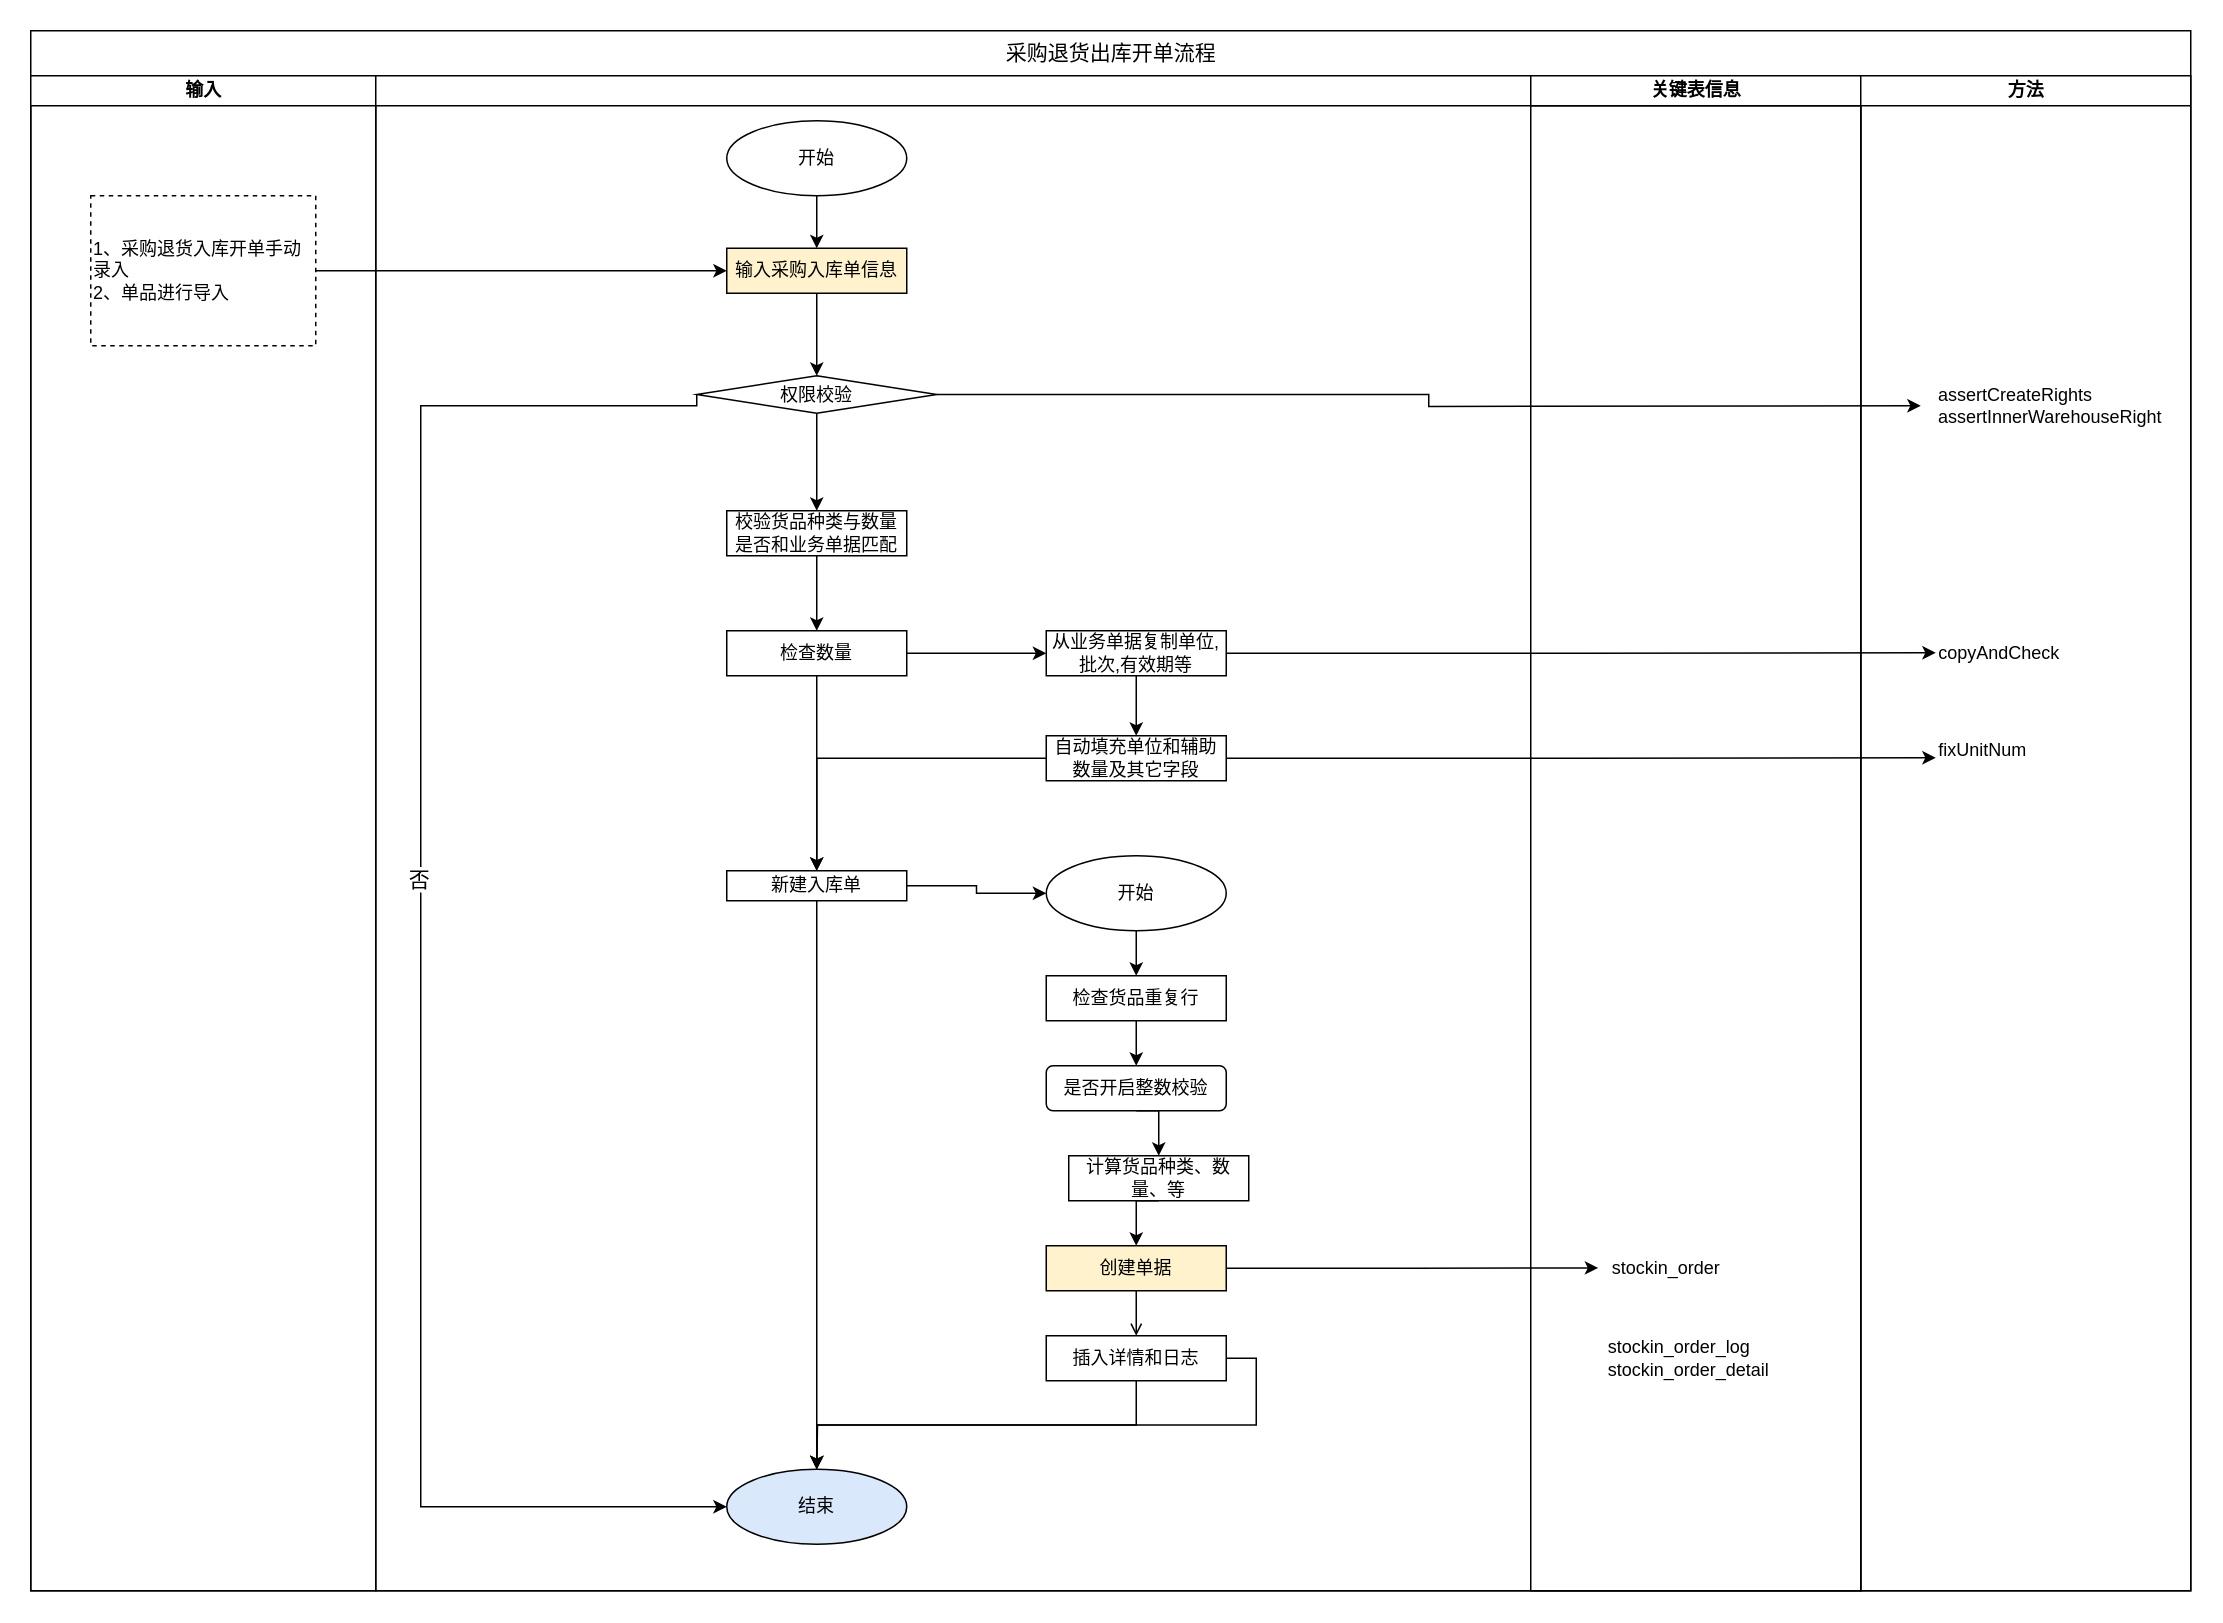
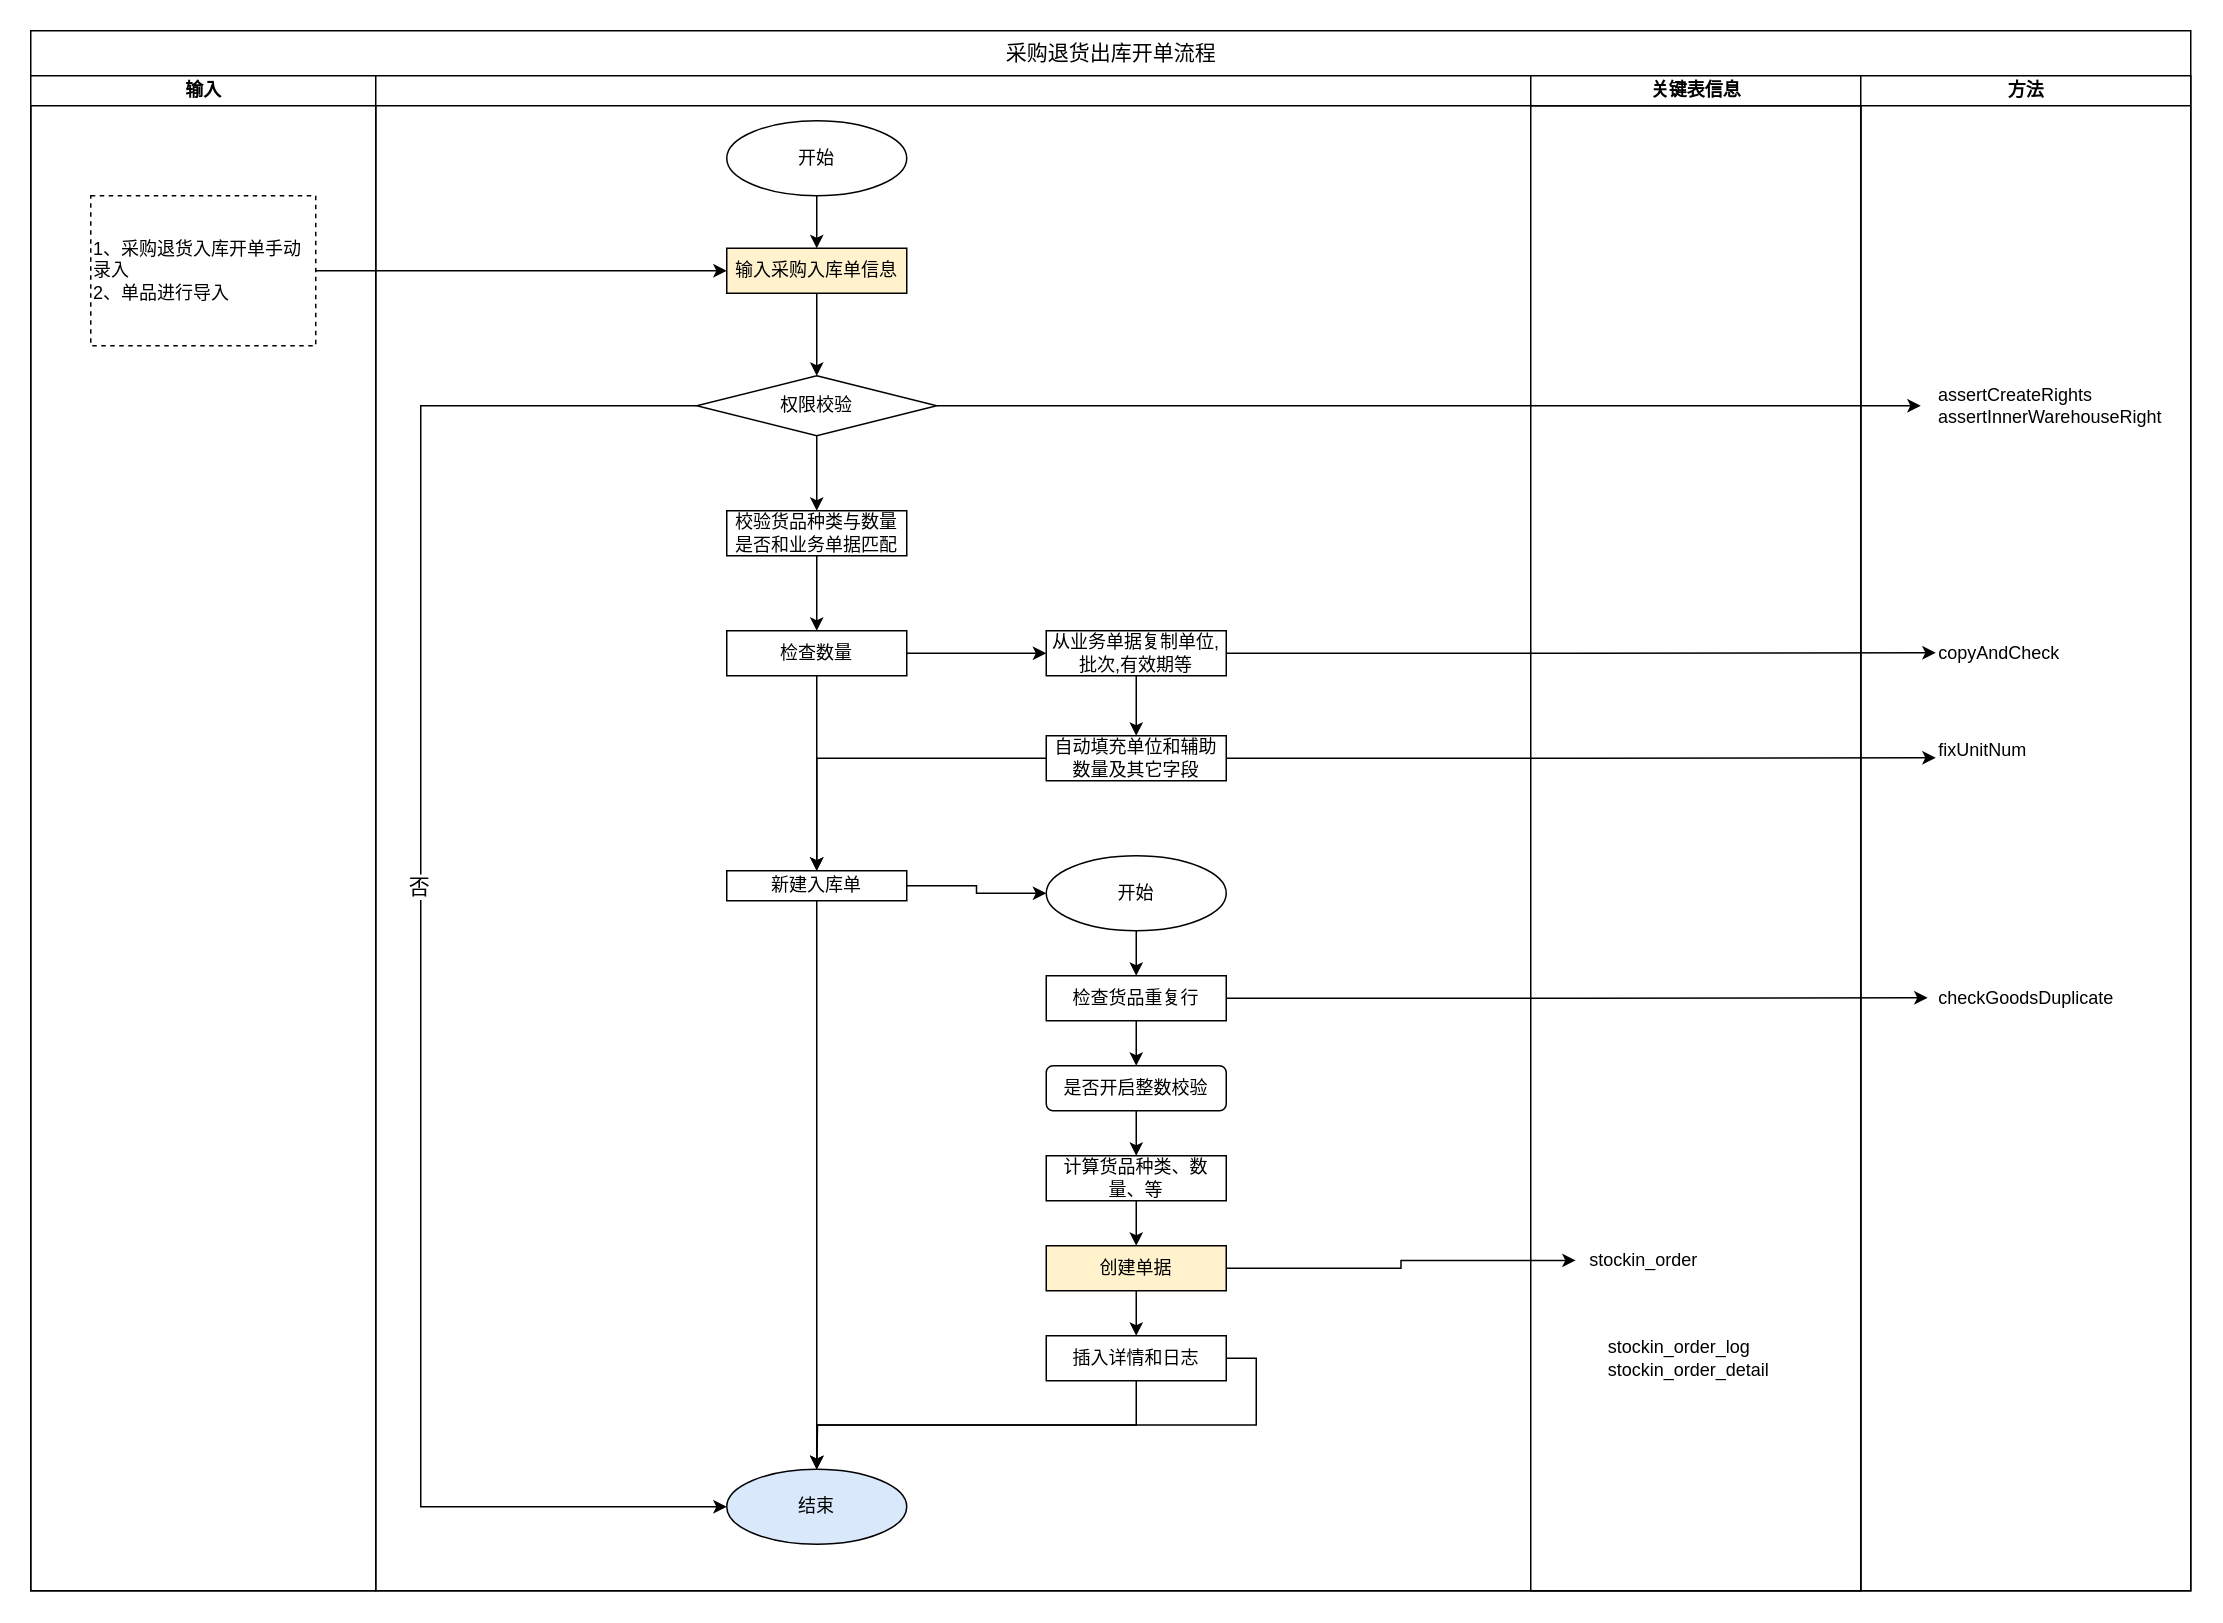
- <mxCell id="17" value="权限校验" style="rhombus;whiteSpace=wrap;html=1;" parent="5" vertex="1"><mxGeometry x="214" y="200" width="160" height="25" as="geometry" /></mxCell>
+ <mxCell id="17" value="权限校验" style="rhombus;whiteSpace=wrap;html=1;" parent="5" vertex="1"><mxGeometry x="214" y="200" width="160" height="40" as="geometry" /></mxCell>
+ <mxCell id="49" style="edgeStyle=orthogonalEdgeStyle;rounded=0;orthogonalLoop=1;jettySize=auto;html=1;exitX=1;exitY=0.5;exitDx=0;exitDy=0;entryX=-0.003;entryY=0.483;entryDx=0;entryDy=0;entryPerimeter=0;" parent="2" source="30" target="46" edge="1"><mxGeometry relative="1" as="geometry" /></mxCell>
+ <mxCell id="46" value="checkGoodsDuplicate" style="text;html=1;align=center;verticalAlign=middle;resizable=0;points=[];autosize=1;" parent="43" vertex="1"><mxGeometry x="45" y="605" width="130" height="20" as="geometry" /></mxCell>
- <mxCell id="32" value="计算货品种类、数量、等" style="rounded=0;whiteSpace=wrap;html=1;" parent="5" vertex="1"><mxGeometry x="462" y="720" width="120" height="30" as="geometry" /></mxCell>
+ <mxCell id="32" value="计算货品种类、数量、等" style="rounded=0;whiteSpace=wrap;html=1;" parent="5" vertex="1"><mxGeometry x="447" y="720" width="120" height="30" as="geometry" /></mxCell>
- <mxCell id="23" value="&lt;div style=&quot;text-align: left&quot;&gt;&lt;span&gt;stockin_order&lt;/span&gt;&lt;/div&gt;" style="text;html=1;align=center;verticalAlign=middle;resizable=0;points=[];autosize=1;" parent="21" vertex="1"><mxGeometry x="45" y="785" width="90" height="20" as="geometry" /></mxCell>
+ <mxCell id="23" value="&lt;div style=&quot;text-align: left&quot;&gt;&lt;span&gt;stockin_order&lt;/span&gt;&lt;/div&gt;" style="text;html=1;align=center;verticalAlign=middle;resizable=0;points=[];autosize=1;" parent="21" vertex="1"><mxGeometry x="30" y="780" width="90" height="20" as="geometry" /></mxCell>
- <mxCell id="34" style="edgeStyle=orthogonalEdgeStyle;rounded=0;orthogonalLoop=1;jettySize=auto;html=1;exitX=0.5;exitY=1;exitDx=0;exitDy=0;entryX=0.5;entryY=0;entryDx=0;entryDy=0;endArrow=open;" parent="5" source="35" target="38" edge="1"><mxGeometry relative="1" as="geometry" /></mxCell>
+ <mxCell id="34" style="edgeStyle=orthogonalEdgeStyle;rounded=0;orthogonalLoop=1;jettySize=auto;html=1;exitX=0.5;exitY=1;exitDx=0;exitDy=0;entryX=0.5;entryY=0;entryDx=0;entryDy=0;" parent="5" source="35" target="38" edge="1"><mxGeometry relative="1" as="geometry" /></mxCell>
